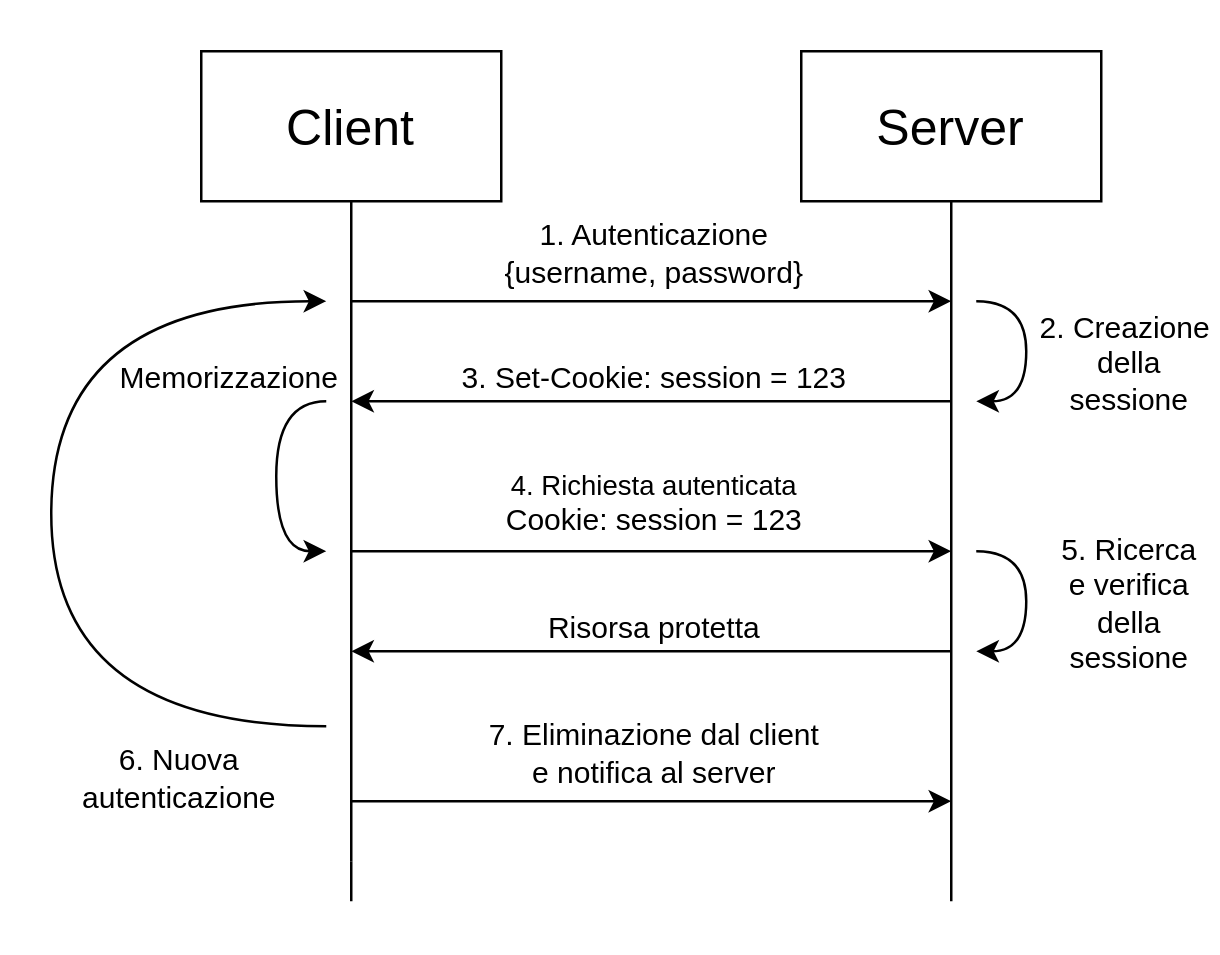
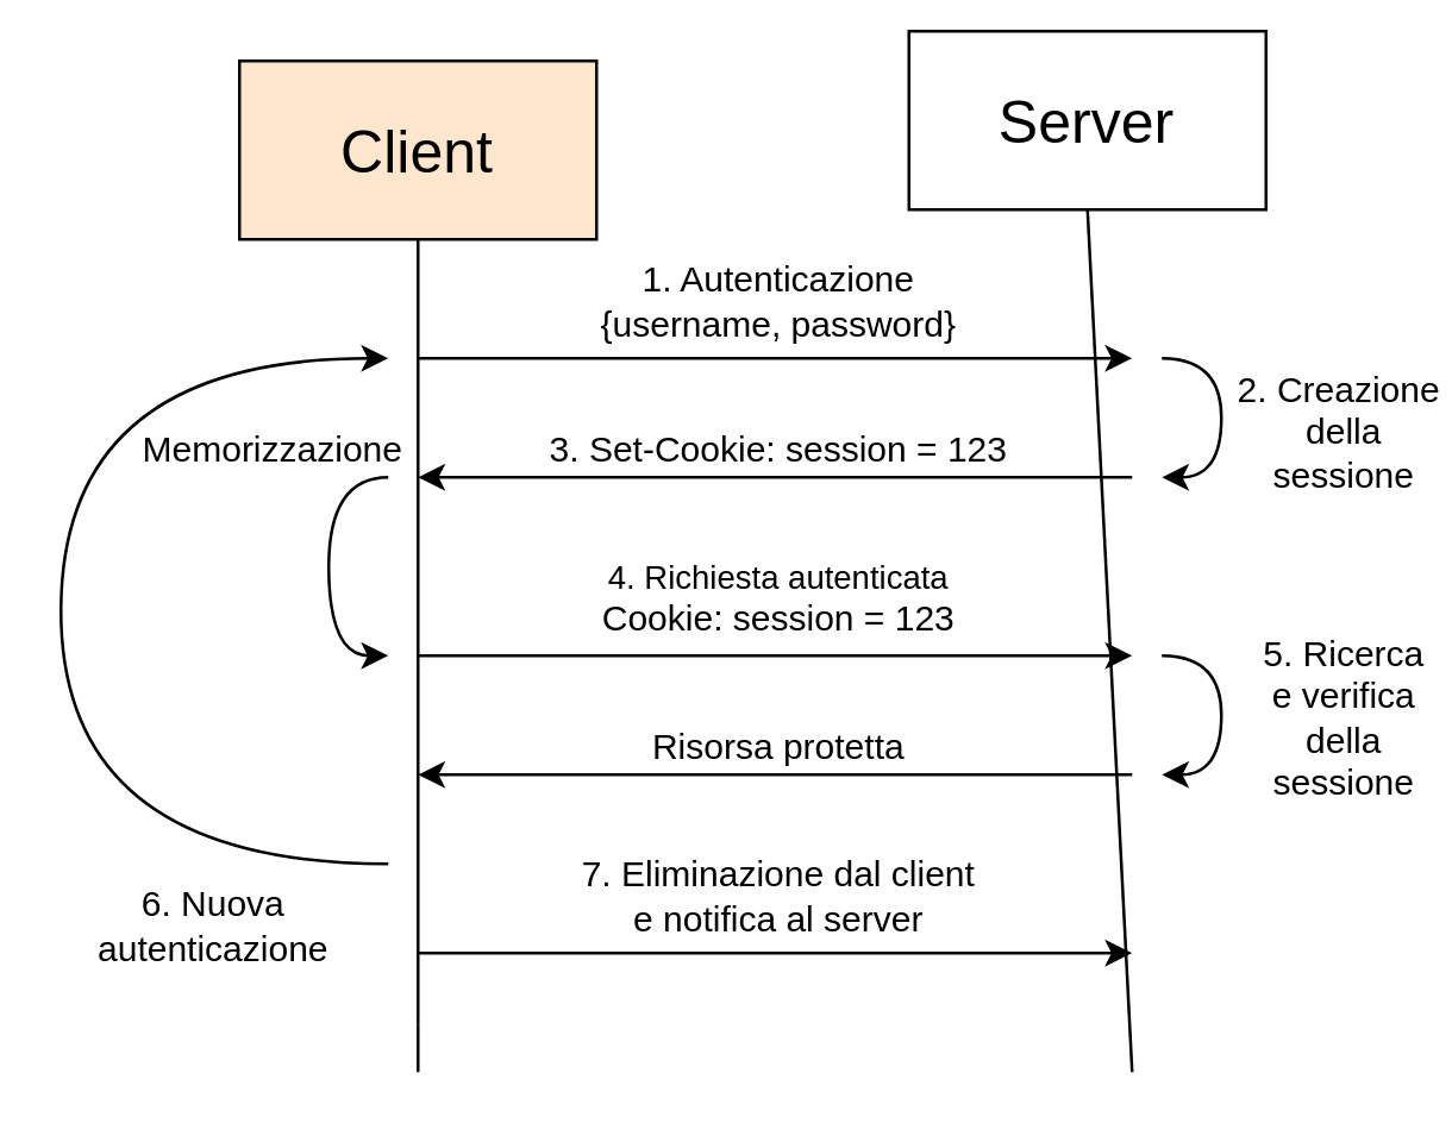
- <mxCell id="2" value="&lt;font style=&quot;font-size: 20px;&quot;&gt;Client&lt;/font&gt;" style="rounded=0;whiteSpace=wrap;html=1;" parent="1" vertex="1"><mxGeometry x="80" y="20" width="120" height="60" as="geometry" /></mxCell>
+ <mxCell id="2" value="&lt;font style=&quot;font-size: 20px;&quot;&gt;Client&lt;/font&gt;" style="rounded=0;whiteSpace=wrap;html=1;fillColor=#ffe6cc;" parent="1" vertex="1"><mxGeometry x="80" y="20" width="120" height="60" as="geometry" /></mxCell>
- <mxCell id="3" value="&lt;font style=&quot;font-size: 20px;&quot;&gt;Server&lt;/font&gt;" style="rounded=0;whiteSpace=wrap;html=1;" parent="1" vertex="1"><mxGeometry x="320" y="20" width="120" height="60" as="geometry" /></mxCell>
+ <mxCell id="3" value="&lt;font style=&quot;font-size: 20px;&quot;&gt;Server&lt;/font&gt;" style="rounded=0;whiteSpace=wrap;html=1;" parent="1" vertex="1"><mxGeometry x="305" y="10" width="120" height="60" as="geometry" /></mxCell>
